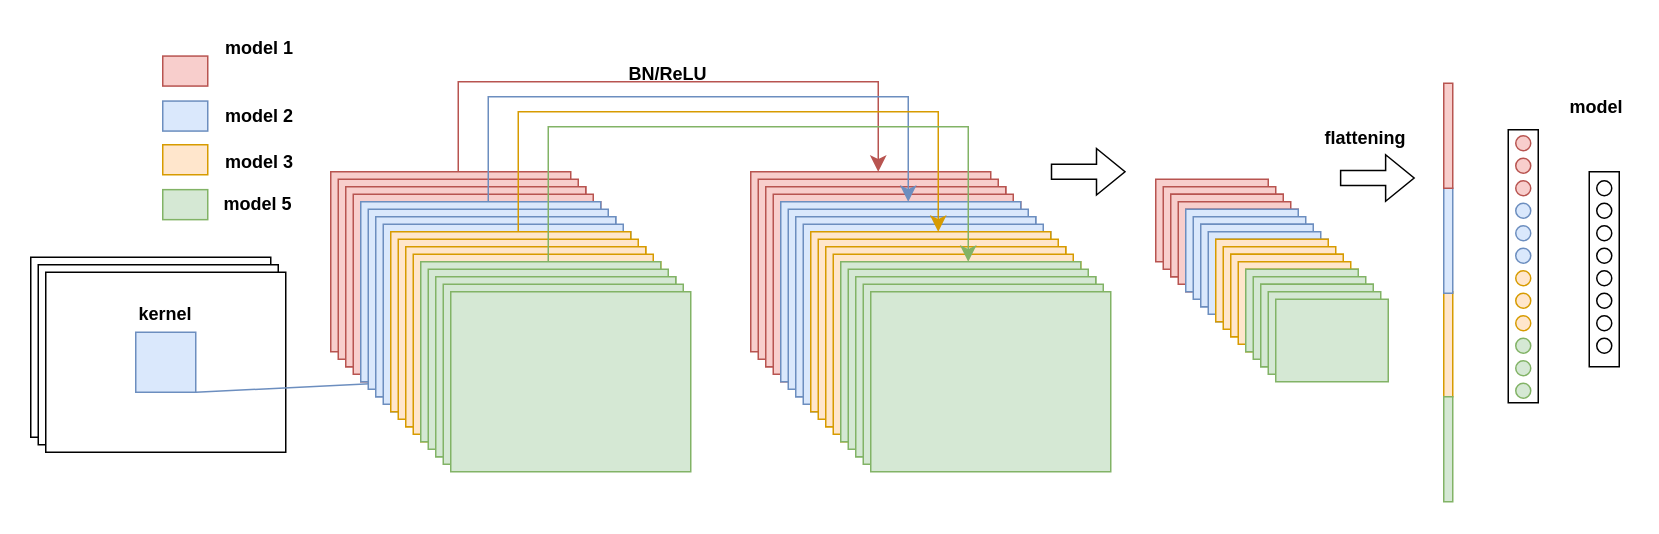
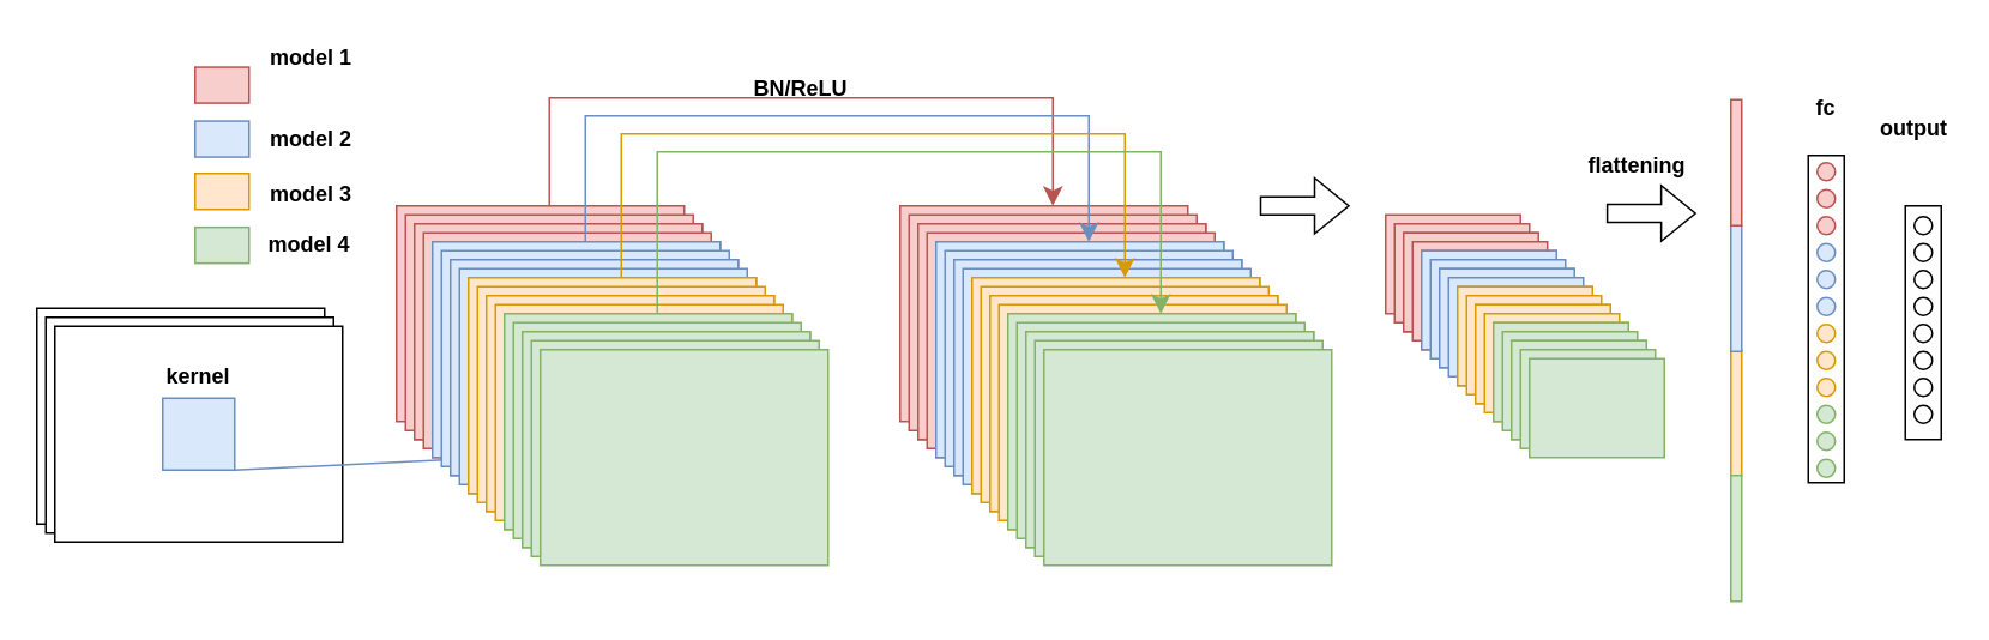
+ <mxCell id="68" value="&lt;b&gt;fc&lt;/b&gt;" style="text;html=1;strokeColor=none;fillColor=none;align=center;verticalAlign=middle;whiteSpace=wrap;rounded=0;" vertex="1" parent="1"><mxGeometry x="995" y="44.94" width="40" height="30" as="geometry" /></mxCell>
- <mxCell id="78" value="&lt;b&gt;model&lt;/b&gt;" style="text;html=1;strokeColor=none;fillColor=none;align=center;verticalAlign=middle;whiteSpace=wrap;rounded=0;" vertex="1" parent="1"><mxGeometry x="1044" y="55.94" width="40" height="30" as="geometry" /></mxCell>
+ <mxCell id="78" value="&lt;b&gt;output&lt;/b&gt;" style="text;html=1;strokeColor=none;fillColor=none;align=center;verticalAlign=middle;whiteSpace=wrap;rounded=0;" vertex="1" parent="1"><mxGeometry x="1044" y="55.94" width="40" height="30" as="geometry" /></mxCell>
- <mxCell id="9" value="model 5" style="text;html=1;strokeColor=none;fillColor=none;align=left;verticalAlign=middle;whiteSpace=wrap;rounded=0;fontStyle=1" parent="1" vertex="1"><mxGeometry x="147" y="124.06" width="57" height="23.88" as="geometry" /></mxCell>
+ <mxCell id="9" value="model 4" style="text;html=1;strokeColor=none;fillColor=none;align=left;verticalAlign=middle;whiteSpace=wrap;rounded=0;fontStyle=1" parent="1" vertex="1"><mxGeometry x="147" y="124.06" width="57" height="23.88" as="geometry" /></mxCell>
